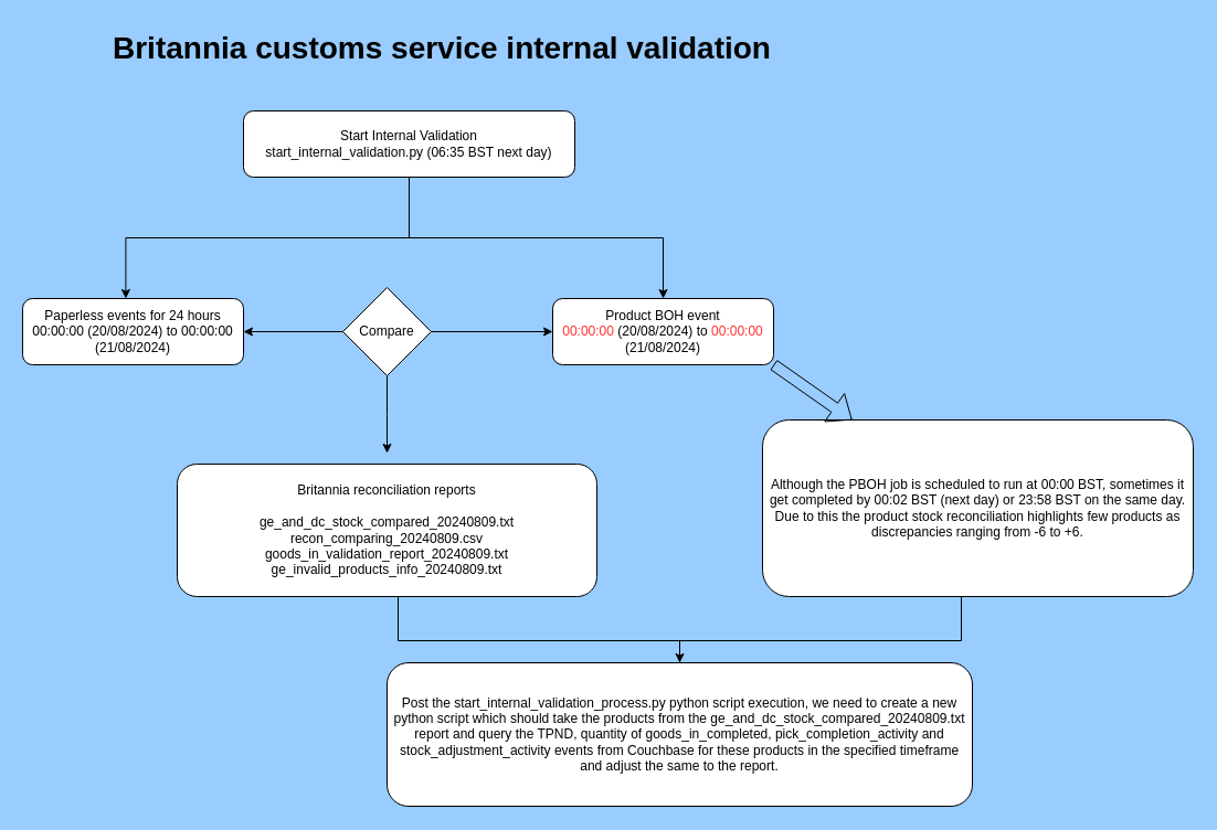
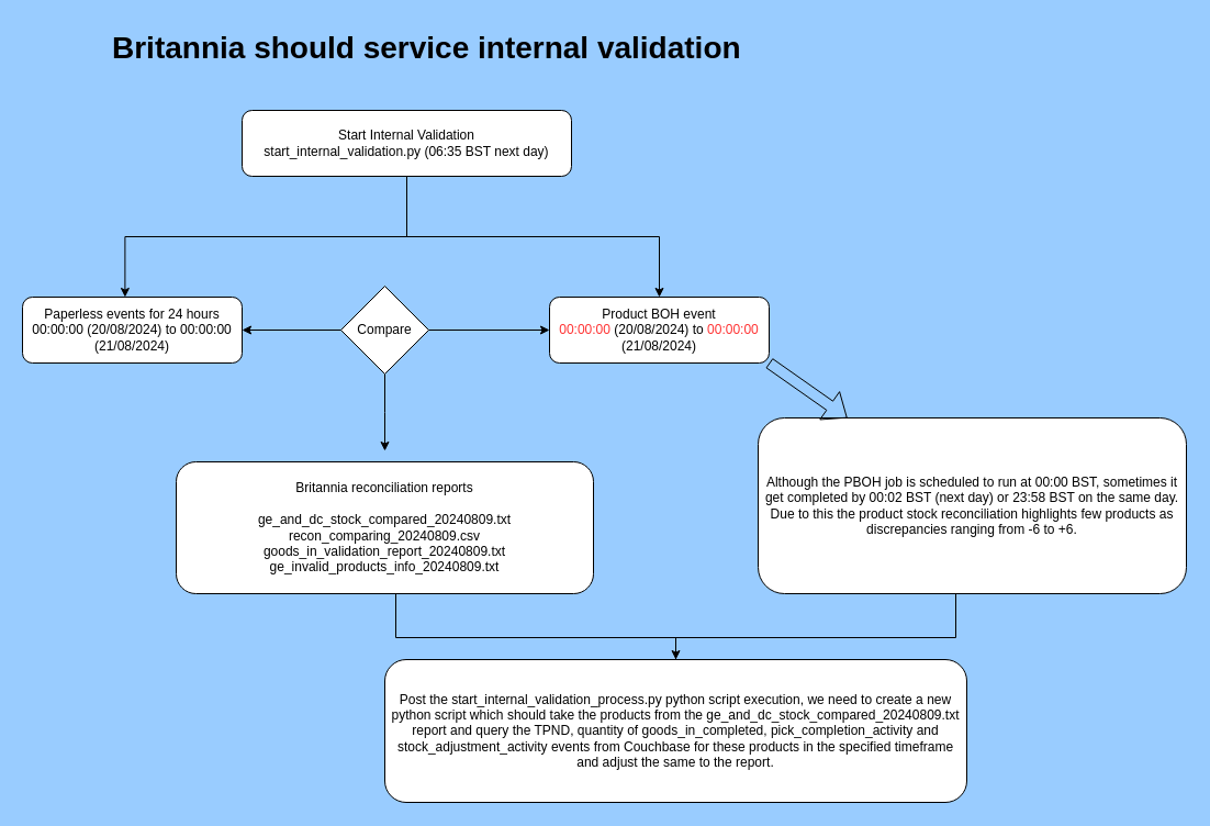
- <mxCell id="14" value="&lt;h1 style=&quot;margin-top: 0px;&quot;&gt;&lt;font style=&quot;font-size: 28px;&quot;&gt;Britannia customs service internal validation&lt;/font&gt;&lt;/h1&gt;" style="text;html=1;whiteSpace=wrap;overflow=hidden;rounded=0;" vertex="1" parent="1"><mxGeometry x="100" y="20" width="650" height="120" as="geometry" /></mxCell>
+ <mxCell id="14" value="&lt;h1 style=&quot;margin-top: 0px;&quot;&gt;&lt;font style=&quot;font-size: 28px;&quot;&gt;Britannia should service internal validation&lt;/font&gt;&lt;/h1&gt;" style="text;html=1;whiteSpace=wrap;overflow=hidden;rounded=0;" vertex="1" parent="1"><mxGeometry x="100" y="20" width="650" height="120" as="geometry" /></mxCell>
